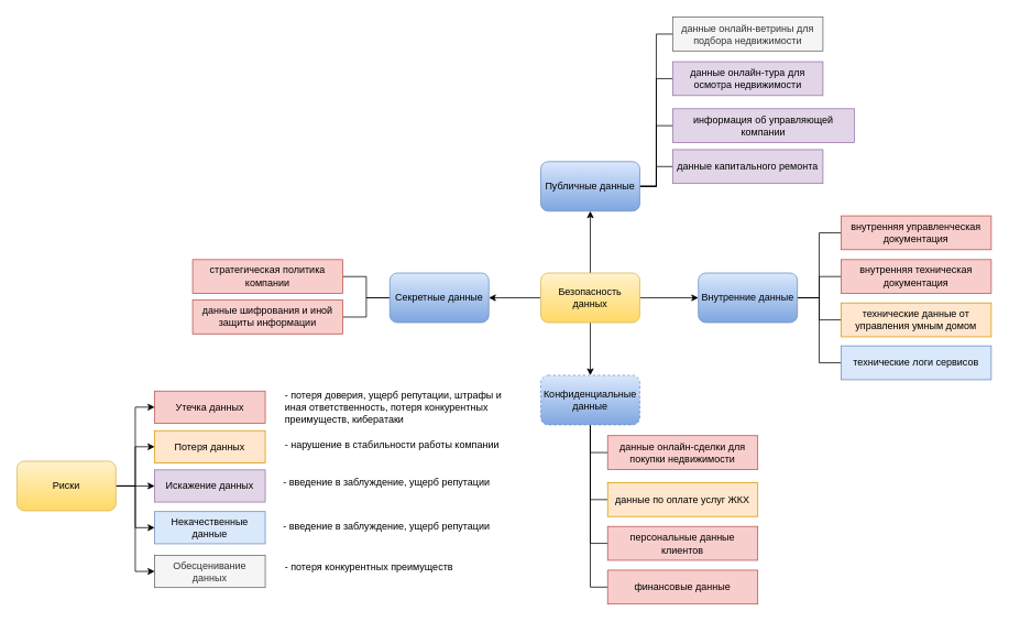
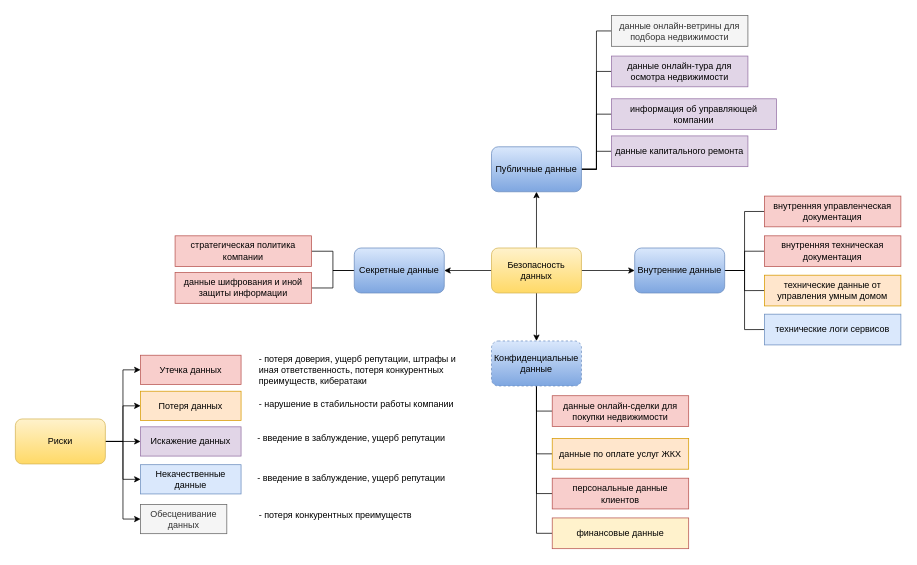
- <mxCell id="29" value="Обесценивание данных" style="rounded=0;whiteSpace=wrap;html=1;fillColor=#f5f5f5;fontColor=#333333;strokeColor=#666666;" vertex="1" parent="1"><mxGeometry x="187" y="672" width="134" height="39" as="geometry" /></mxCell>
+ <mxCell id="29" value="Обесценивание данных" style="rounded=0;whiteSpace=wrap;html=1;fillColor=#f5f5f5;fontColor=#333333;strokeColor=#666666;" vertex="1" parent="1"><mxGeometry x="187" y="672" width="115" height="39" as="geometry" /></mxCell>
- <mxCell id="40" value="финансовые данные" style="rounded=0;whiteSpace=wrap;html=1;fillColor=#f8cecc;strokeColor=#b85450;" vertex="1" parent="1"><mxGeometry x="736" y="690" width="182" height="41" as="geometry" /></mxCell>
+ <mxCell id="40" value="финансовые данные" style="rounded=0;whiteSpace=wrap;html=1;fillColor=#fff2cc;strokeColor=#b85450;" vertex="1" parent="1"><mxGeometry x="736" y="690" width="182" height="41" as="geometry" /></mxCell>
